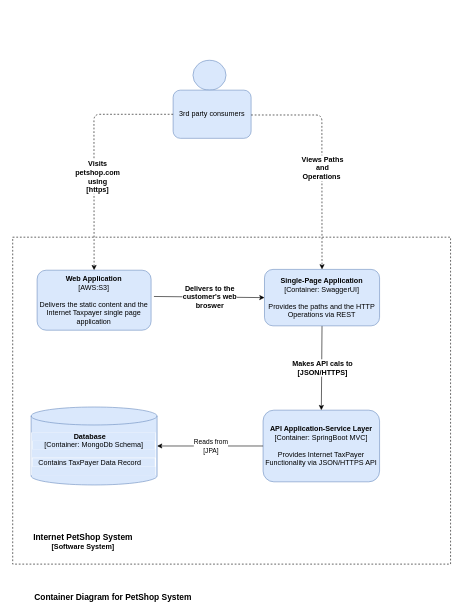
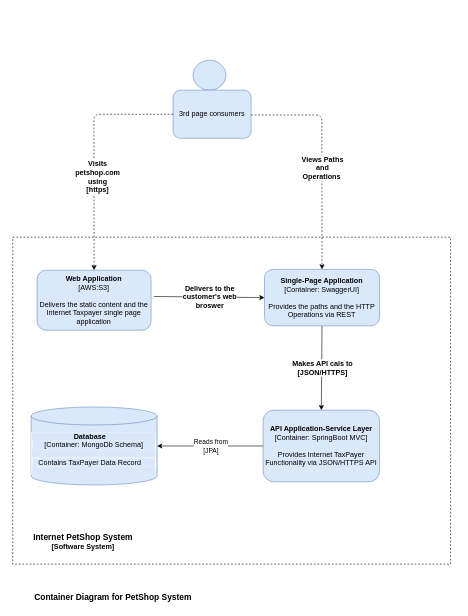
- <mxCell id="8" value="3rd party consumers" style="rounded=1;whiteSpace=wrap;html=1;fillColor=#dae8fc;strokeColor=#6c8ebf;" parent="6" vertex="1"><mxGeometry y="109.787" width="130" height="80.353" as="geometry" /></mxCell>
+ <mxCell id="8" value="3rd page consumers" style="rounded=1;whiteSpace=wrap;html=1;fillColor=#dae8fc;strokeColor=#6c8ebf;" parent="6" vertex="1"><mxGeometry y="109.787" width="130" height="80.353" as="geometry" /></mxCell>
